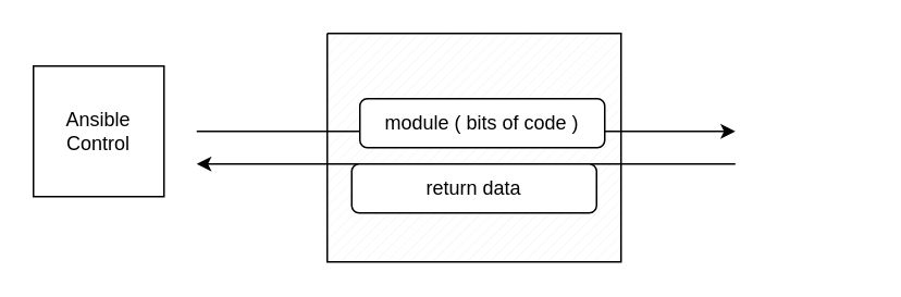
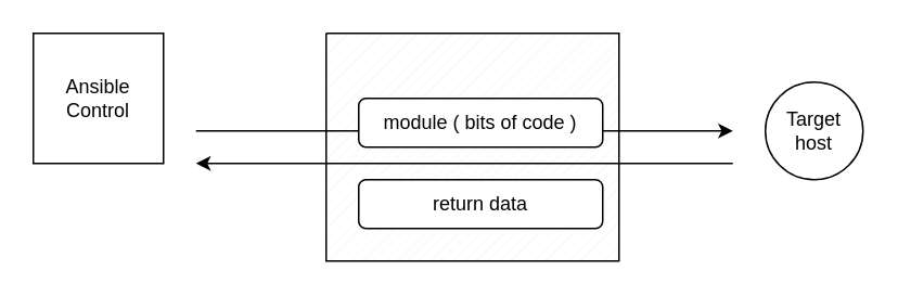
- <mxCell id="3" value="Ansible Control" style="whiteSpace=wrap;html=1;aspect=fixed;" vertex="1" parent="1"><mxGeometry x="20" y="40" width="80" height="80" as="geometry" /></mxCell>
+ <mxCell id="3" value="Ansible Control" style="whiteSpace=wrap;html=1;aspect=fixed;" vertex="1" parent="1"><mxGeometry x="20" y="20" width="80" height="80" as="geometry" /></mxCell>
+ <mxCell id="5" value="Target host" style="ellipse;whiteSpace=wrap;html=1;aspect=fixed;" vertex="1" parent="1"><mxGeometry x="470" y="50" width="60" height="60" as="geometry" /></mxCell>
- <mxCell id="8" value="return data" style="rounded=1;whiteSpace=wrap;html=1;" vertex="1" parent="1"><mxGeometry x="215" y="100" width="150" height="30" as="geometry" /></mxCell>
+ <mxCell id="8" value="return data" style="rounded=1;whiteSpace=wrap;html=1;" vertex="1" parent="1"><mxGeometry x="220" y="110" width="150" height="30" as="geometry" /></mxCell>
